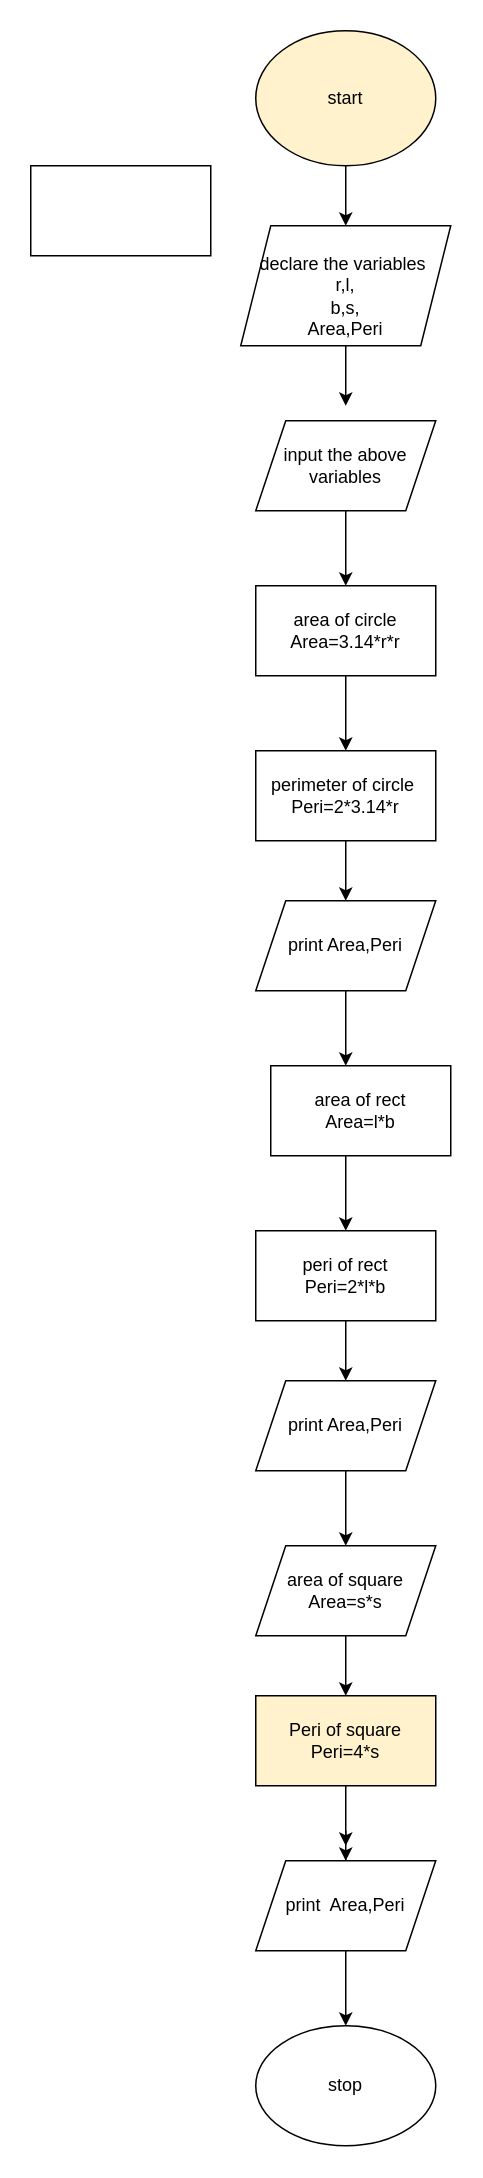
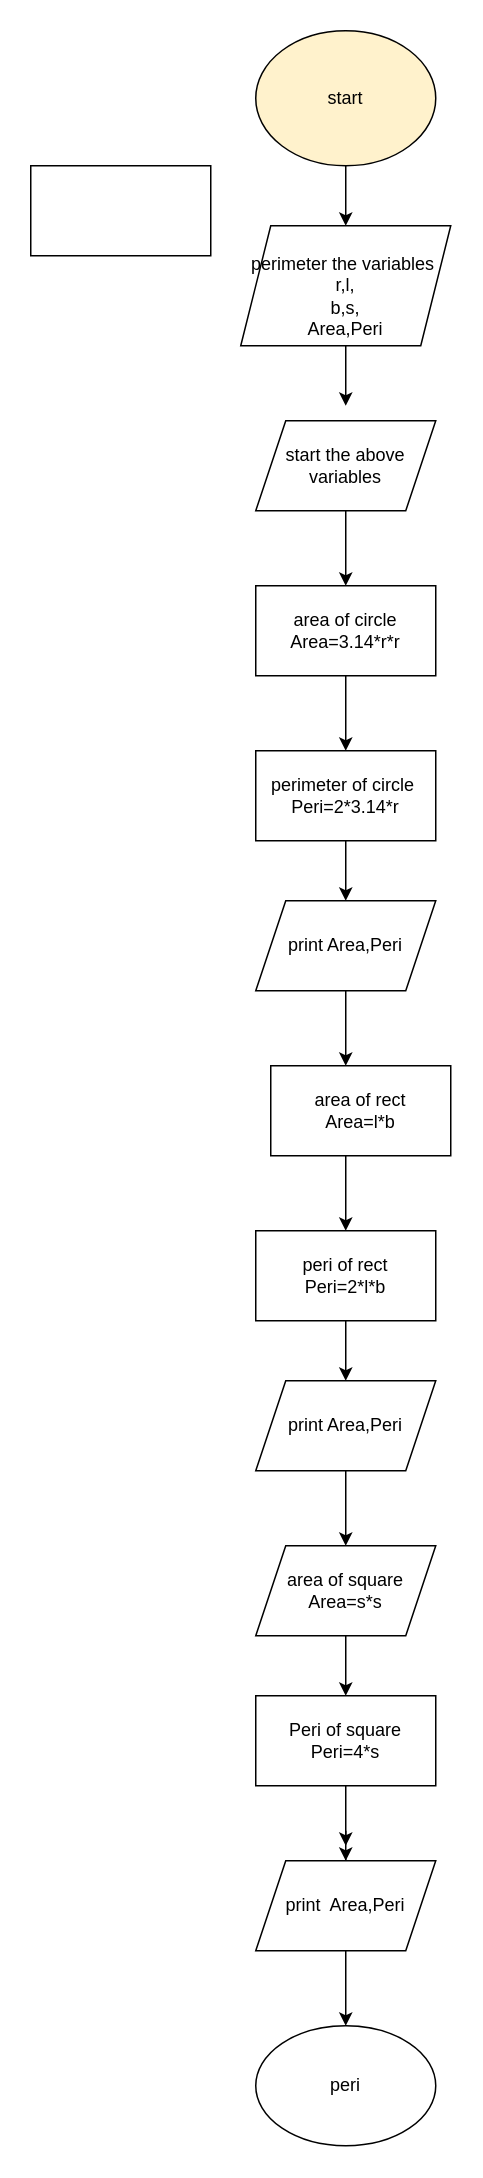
- <mxCell id="4" value="&lt;br&gt;declare the variables&amp;nbsp;&lt;br&gt;r,l,&lt;br&gt;b,s,&lt;br&gt;Area,Peri" style="shape=parallelogram;perimeter=parallelogramPerimeter;whiteSpace=wrap;html=1;fixedSize=1;size=20;" vertex="1" parent="1"><mxGeometry x="160" y="150" width="140" height="80" as="geometry" /></mxCell>
+ <mxCell id="4" value="&lt;br&gt;perimeter the variables&amp;nbsp;&lt;br&gt;r,l,&lt;br&gt;b,s,&lt;br&gt;Area,Peri" style="shape=parallelogram;perimeter=parallelogramPerimeter;whiteSpace=wrap;html=1;fixedSize=1;size=20;" vertex="1" parent="1"><mxGeometry x="160" y="150" width="140" height="80" as="geometry" /></mxCell>
- <mxCell id="6" value="input the above variables" style="shape=parallelogram;perimeter=parallelogramPerimeter;whiteSpace=wrap;html=1;fixedSize=1;" vertex="1" parent="1"><mxGeometry x="170" y="280" width="120" height="60" as="geometry" /></mxCell>
+ <mxCell id="6" value="start the above variables" style="shape=parallelogram;perimeter=parallelogramPerimeter;whiteSpace=wrap;html=1;fixedSize=1;" vertex="1" parent="1"><mxGeometry x="170" y="280" width="120" height="60" as="geometry" /></mxCell>
- <mxCell id="24" value="Peri of square&lt;br&gt;Peri=4*s" style="rounded=0;whiteSpace=wrap;html=1;fillColor=#fff2cc;" vertex="1" parent="1"><mxGeometry x="170" y="1130" width="120" height="60" as="geometry" /></mxCell>
+ <mxCell id="24" value="Peri of square&lt;br&gt;Peri=4*s" style="rounded=0;whiteSpace=wrap;html=1;" vertex="1" parent="1"><mxGeometry x="170" y="1130" width="120" height="60" as="geometry" /></mxCell>
- <mxCell id="27" value="stop" style="ellipse;whiteSpace=wrap;html=1;" vertex="1" parent="1"><mxGeometry x="170" y="1350" width="120" height="80" as="geometry" /></mxCell>
+ <mxCell id="27" value="peri" style="ellipse;whiteSpace=wrap;html=1;" vertex="1" parent="1"><mxGeometry x="170" y="1350" width="120" height="80" as="geometry" /></mxCell>
